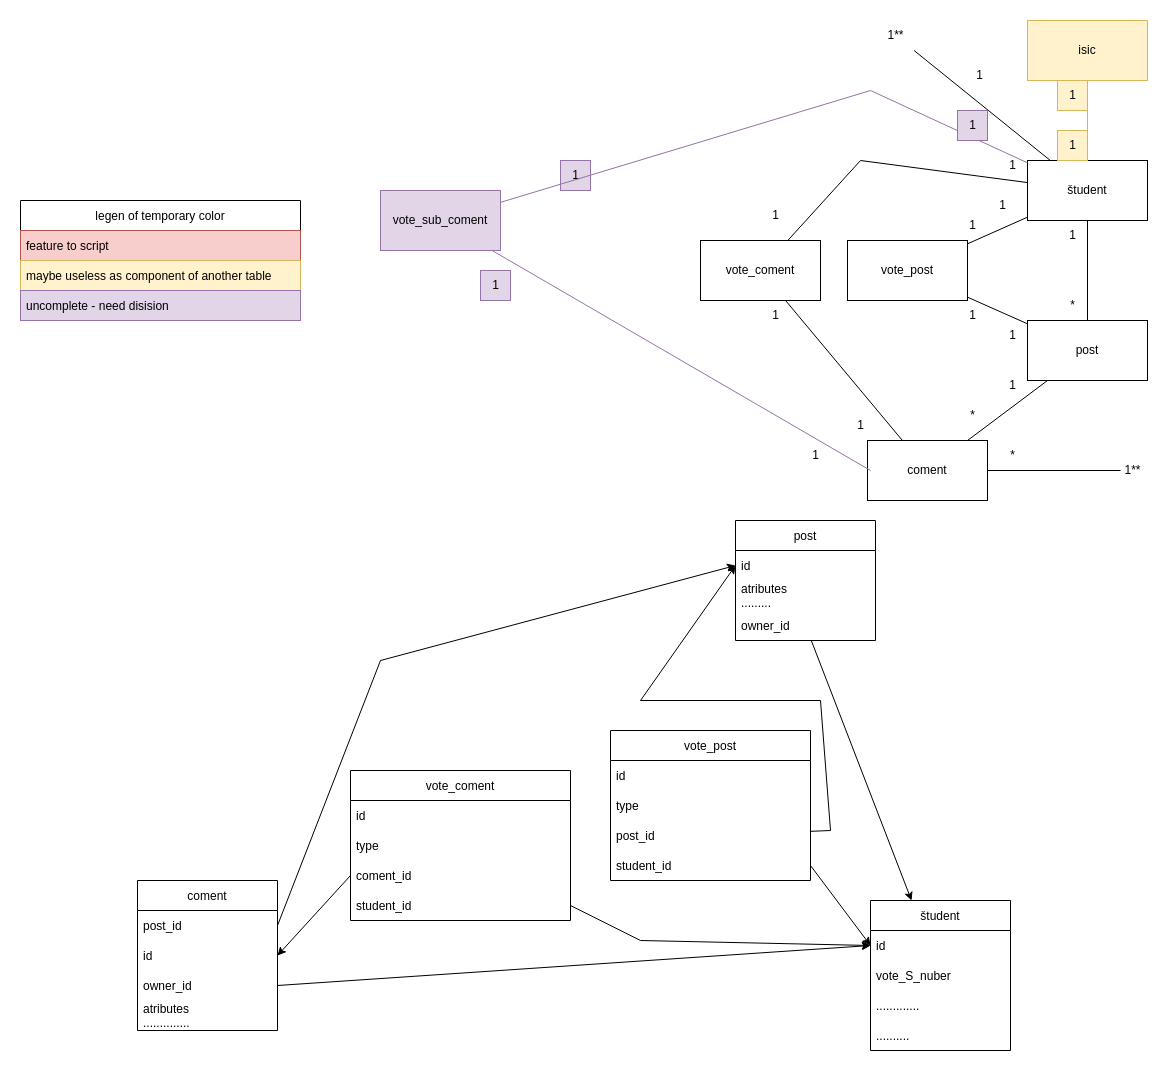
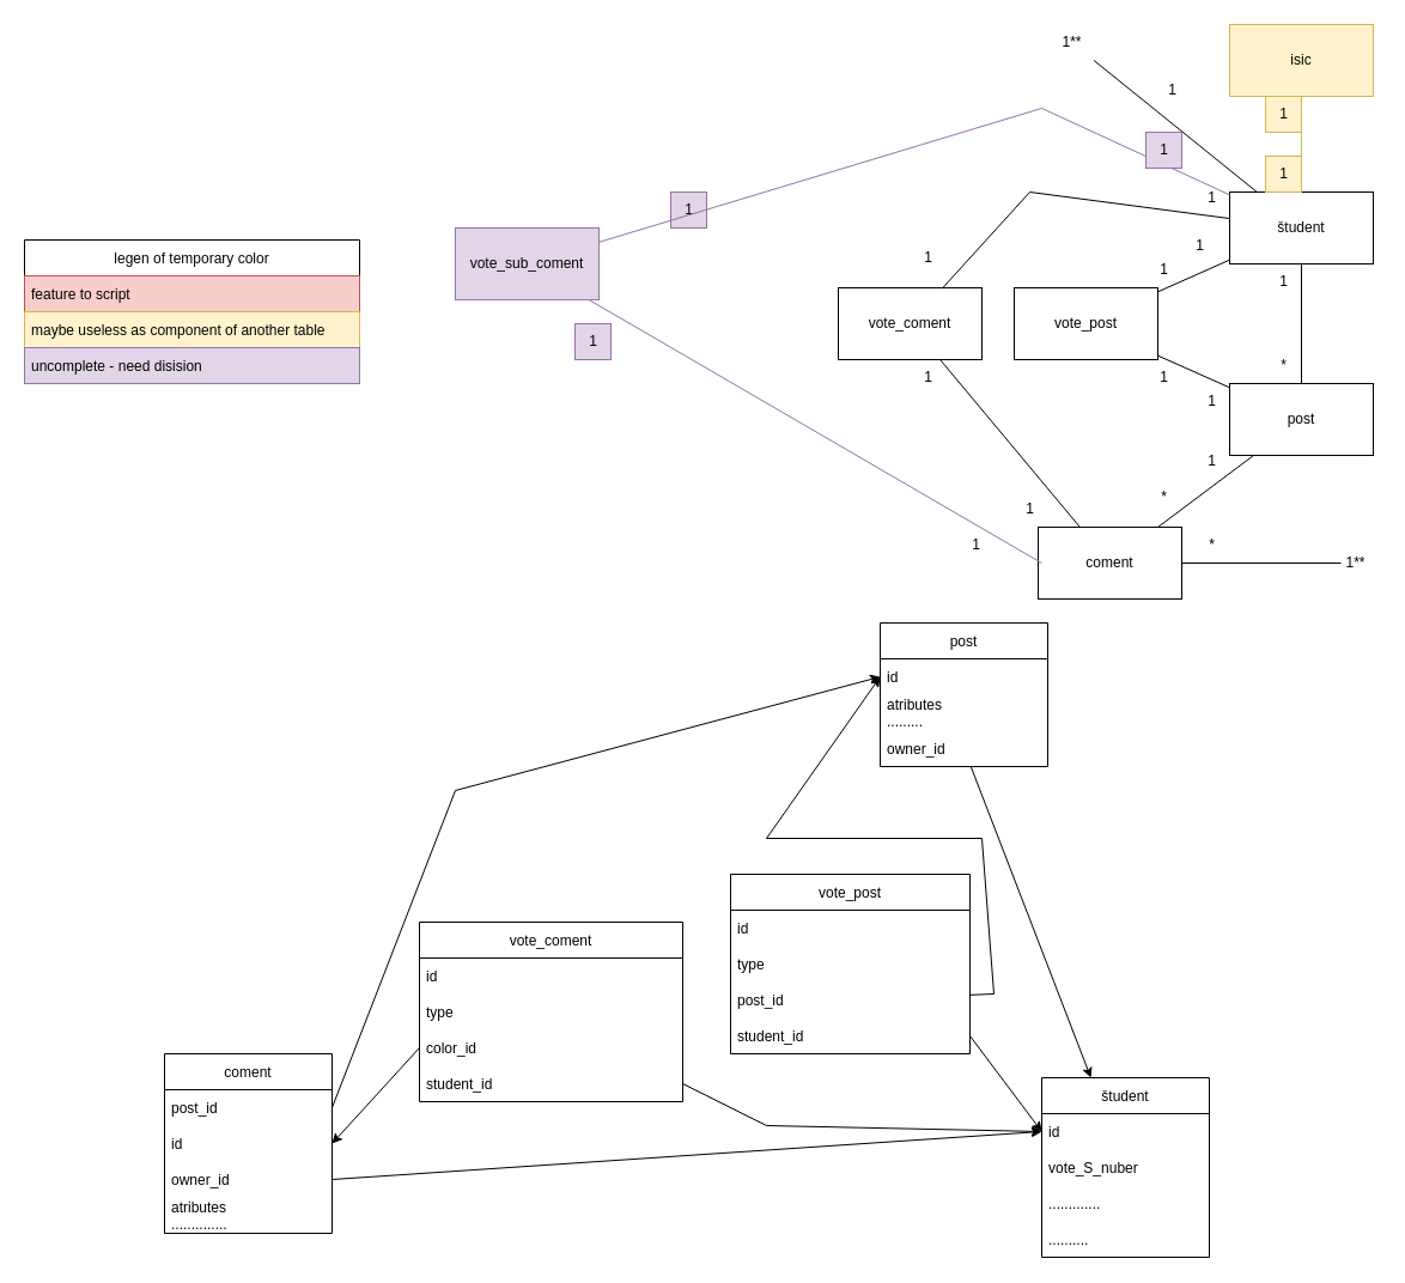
- <mxCell id="56" value="coment_id" style="text;align=left;verticalAlign=middle;spacingLeft=4;spacingRight=4;overflow=hidden;points=[[0,0.5],[1,0.5]];portConstraint=eastwest;rotatable=0;" parent="53" vertex="1"><mxGeometry y="90" width="220" height="30" as="geometry" /></mxCell>
+ <mxCell id="56" value="color_id" style="text;align=left;verticalAlign=middle;spacingLeft=4;spacingRight=4;overflow=hidden;points=[[0,0.5],[1,0.5]];portConstraint=eastwest;rotatable=0;" parent="53" vertex="1"><mxGeometry y="90" width="220" height="30" as="geometry" /></mxCell>
